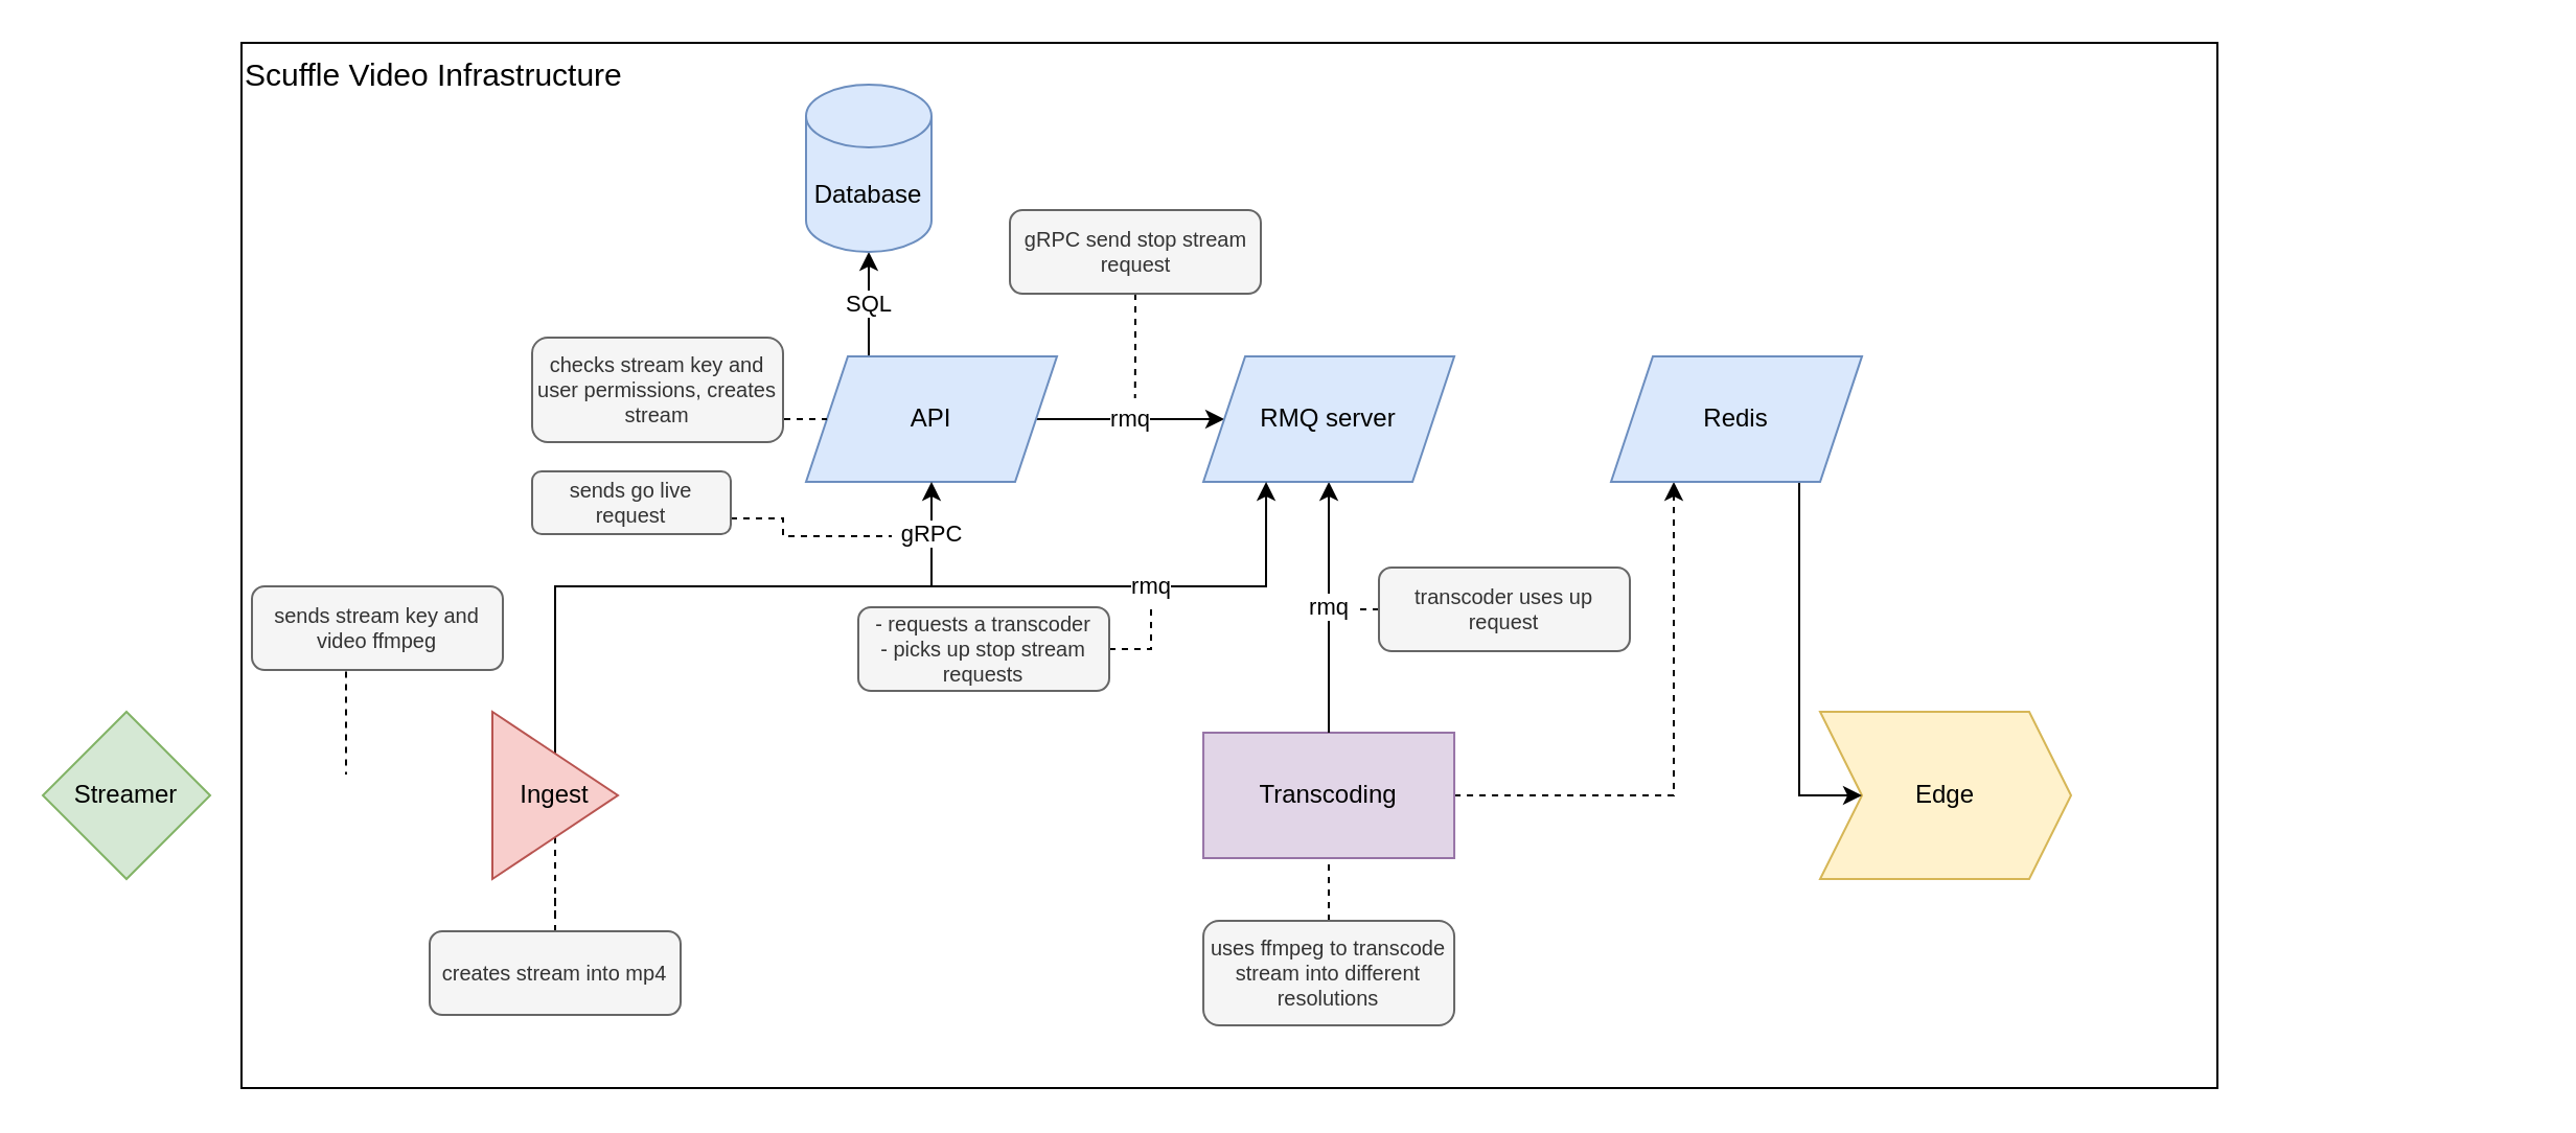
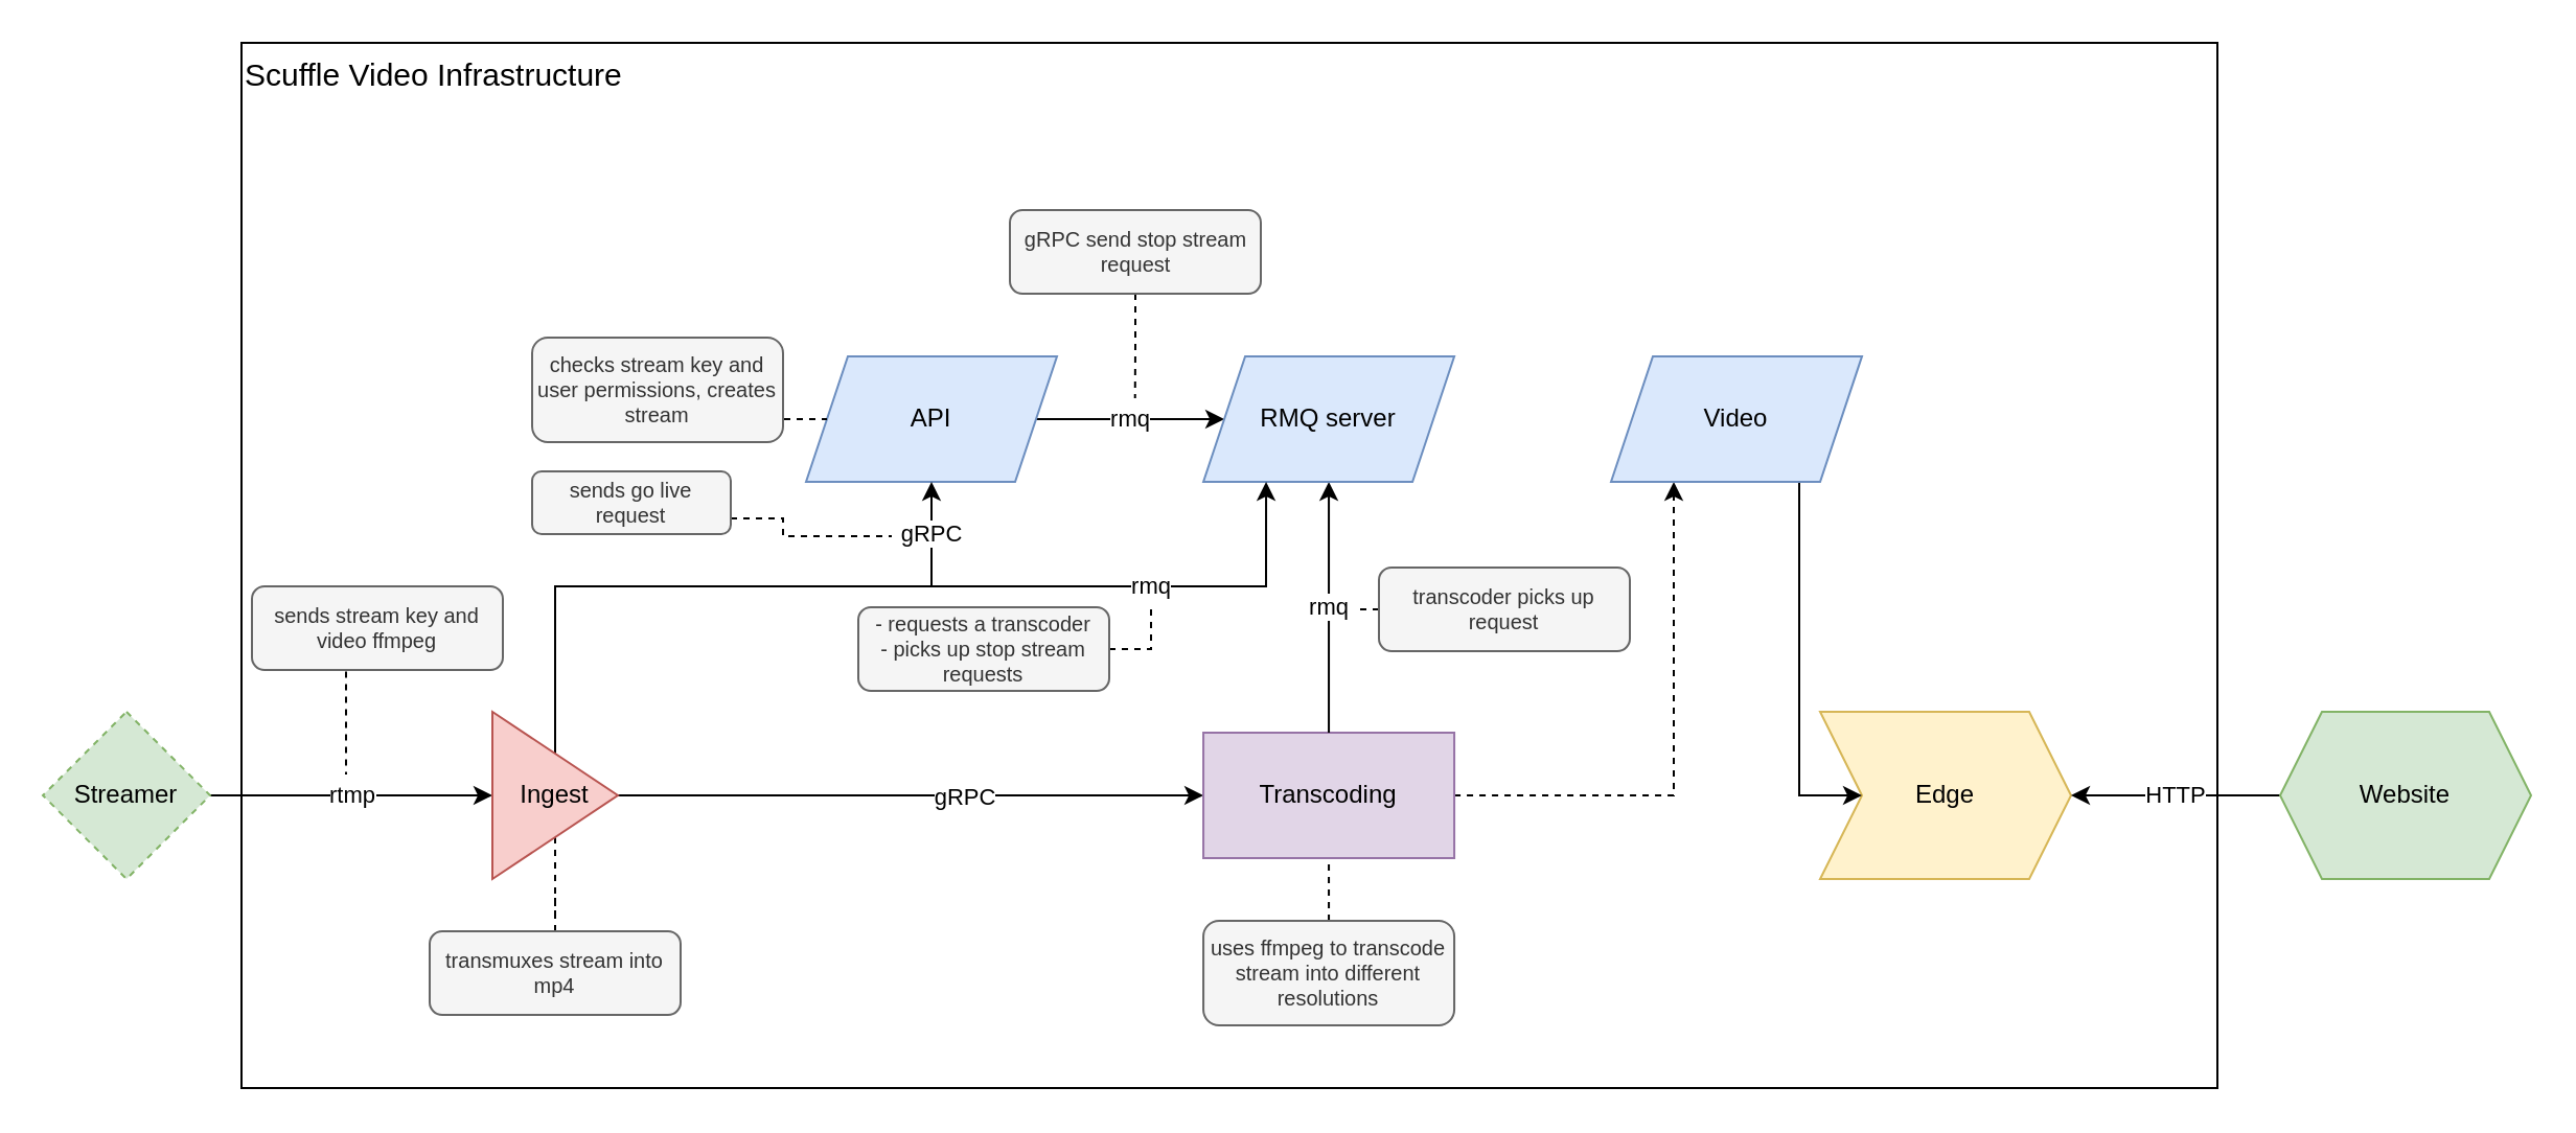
- <mxCell id="32" value="Database" style="shape=cylinder3;whiteSpace=wrap;html=1;boundedLbl=1;backgroundOutline=1;size=15;fillColor=#dae8fc;strokeColor=#6c8ebf;" parent="1" vertex="1"><mxGeometry x="385" y="40" width="60" height="80" as="geometry" /></mxCell>
- <mxCell id="12" value="SQL" style="edgeStyle=orthogonalEdgeStyle;rounded=0;orthogonalLoop=1;jettySize=auto;html=1;exitX=0.25;exitY=0;exitDx=0;exitDy=0;entryX=0.5;entryY=1;entryDx=0;entryDy=0;entryPerimeter=0;" parent="1" source="14" target="32" edge="1"><mxGeometry relative="1" as="geometry" /></mxCell>
- <mxCell id="39" value="Redis" style="shape=parallelogram;perimeter=parallelogramPerimeter;whiteSpace=wrap;html=1;fixedSize=1;fillColor=#dae8fc;strokeColor=#6c8ebf;" parent="1" vertex="1"><mxGeometry x="770" y="170" width="120" height="60" as="geometry" /></mxCell>
+ <mxCell id="39" value="Video" style="shape=parallelogram;perimeter=parallelogramPerimeter;whiteSpace=wrap;html=1;fixedSize=1;fillColor=#dae8fc;strokeColor=#6c8ebf;" parent="1" vertex="1"><mxGeometry x="770" y="170" width="120" height="60" as="geometry" /></mxCell>
- <mxCell id="28" value="transcoder uses up request" style="rounded=1;whiteSpace=wrap;html=1;align=center;verticalAlign=middle;fillColor=#f5f5f5;fontColor=#333333;strokeColor=#666666;fontSize=10;" parent="1" vertex="1"><mxGeometry x="659" y="271" width="120" height="40" as="geometry" /></mxCell>
+ <mxCell id="28" value="transcoder picks up request" style="rounded=1;whiteSpace=wrap;html=1;align=center;verticalAlign=middle;fillColor=#f5f5f5;fontColor=#333333;strokeColor=#666666;fontSize=10;" parent="1" vertex="1"><mxGeometry x="659" y="271" width="120" height="40" as="geometry" /></mxCell>
- <mxCell id="4" value="Streamer" style="rhombus;whiteSpace=wrap;html=1;fillColor=#d5e8d4;strokeColor=#82b366;" parent="1" vertex="1"><mxGeometry x="20" y="340" width="80" height="80" as="geometry" /></mxCell>
+ <mxCell id="4" value="Streamer" style="rhombus;whiteSpace=wrap;html=1;fillColor=#d5e8d4;strokeColor=#82b366;dashed=1;" parent="1" vertex="1"><mxGeometry x="20" y="340" width="80" height="80" as="geometry" /></mxCell>
+ <mxCell id="3" value="rtmp" style="edgeStyle=orthogonalEdgeStyle;rounded=0;orthogonalLoop=1;jettySize=auto;html=1;exitX=1;exitY=0.5;exitDx=0;exitDy=0;" parent="1" source="4" target="9" edge="1"><mxGeometry relative="1" as="geometry"><mxPoint x="100" y="370" as="sourcePoint" /></mxGeometry></mxCell>
+ <mxCell id="5" style="edgeStyle=orthogonalEdgeStyle;rounded=0;orthogonalLoop=1;jettySize=auto;html=1;exitX=1;exitY=0.5;exitDx=0;exitDy=0;entryX=0;entryY=0.5;entryDx=0;entryDy=0;" parent="1" source="9" target="18" edge="1"><mxGeometry relative="1" as="geometry" /></mxCell>
+ <mxCell id="6" value="gRPC" style="edgeLabel;html=1;align=center;verticalAlign=middle;resizable=0;points=[];" parent="5" vertex="1" connectable="0"><mxGeometry x="0.176" relative="1" as="geometry"><mxPoint as="offset" /></mxGeometry></mxCell>
+ <mxCell id="30" value="HTTP" style="edgeStyle=orthogonalEdgeStyle;rounded=0;orthogonalLoop=1;jettySize=auto;html=1;exitX=0;exitY=0.5;exitDx=0;exitDy=0;entryX=1;entryY=0.5;entryDx=0;entryDy=0;" parent="1" source="31" target="29" edge="1"><mxGeometry relative="1" as="geometry" /></mxCell>
+ <mxCell id="31" value="Website" style="shape=hexagon;perimeter=hexagonPerimeter2;whiteSpace=wrap;html=1;fixedSize=1;fillColor=#d5e8d4;strokeColor=#82b366;" parent="1" vertex="1"><mxGeometry x="1090" y="340" width="120" height="80" as="geometry" /></mxCell>
- <mxCell id="21" value="&lt;font style=&quot;font-size: 10px;&quot;&gt;creates stream into mp4&lt;br style=&quot;font-size: 10px;&quot;&gt;&lt;/font&gt;" style="rounded=1;whiteSpace=wrap;html=1;align=center;verticalAlign=middle;fillColor=#f5f5f5;fontColor=#333333;strokeColor=#666666;fontSize=10;" parent="1" vertex="1"><mxGeometry x="205" y="445" width="120" height="40" as="geometry" /></mxCell>
+ <mxCell id="21" value="&lt;font style=&quot;font-size: 10px;&quot;&gt;transmuxes stream into mp4&lt;br style=&quot;font-size: 10px;&quot;&gt;&lt;/font&gt;" style="rounded=1;whiteSpace=wrap;html=1;align=center;verticalAlign=middle;fillColor=#f5f5f5;fontColor=#333333;strokeColor=#666666;fontSize=10;" parent="1" vertex="1"><mxGeometry x="205" y="445" width="120" height="40" as="geometry" /></mxCell>
